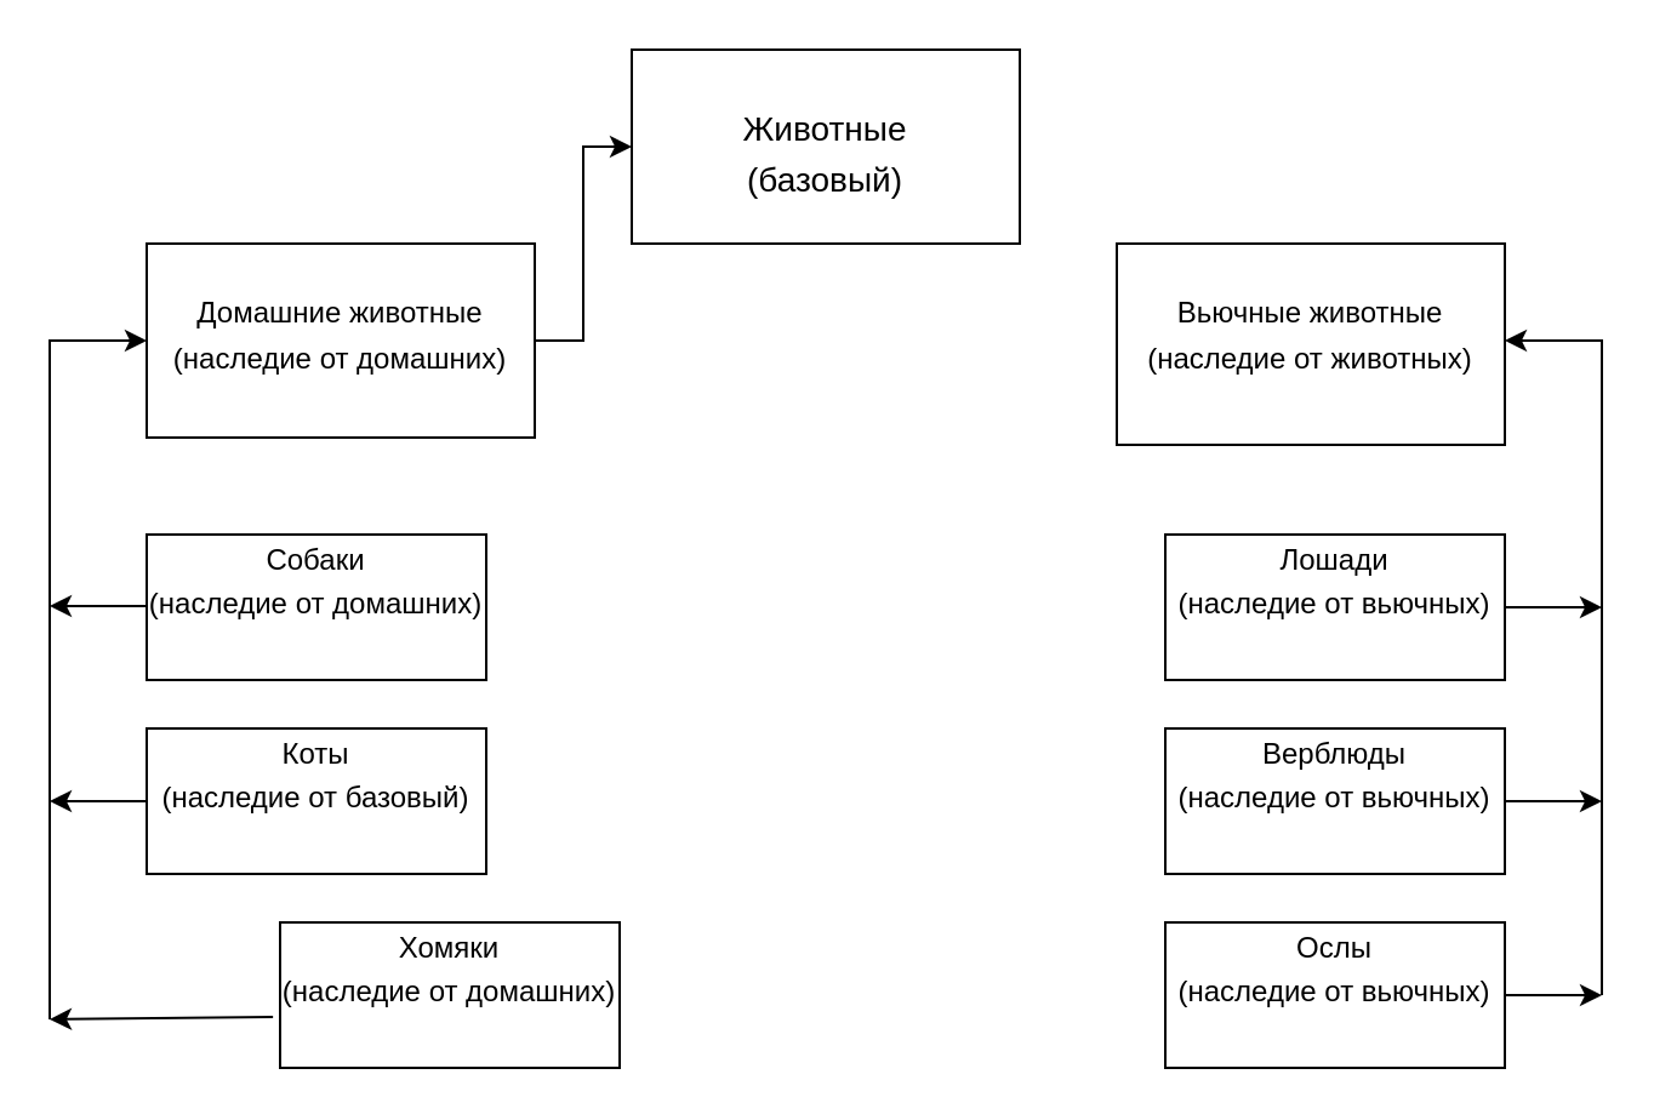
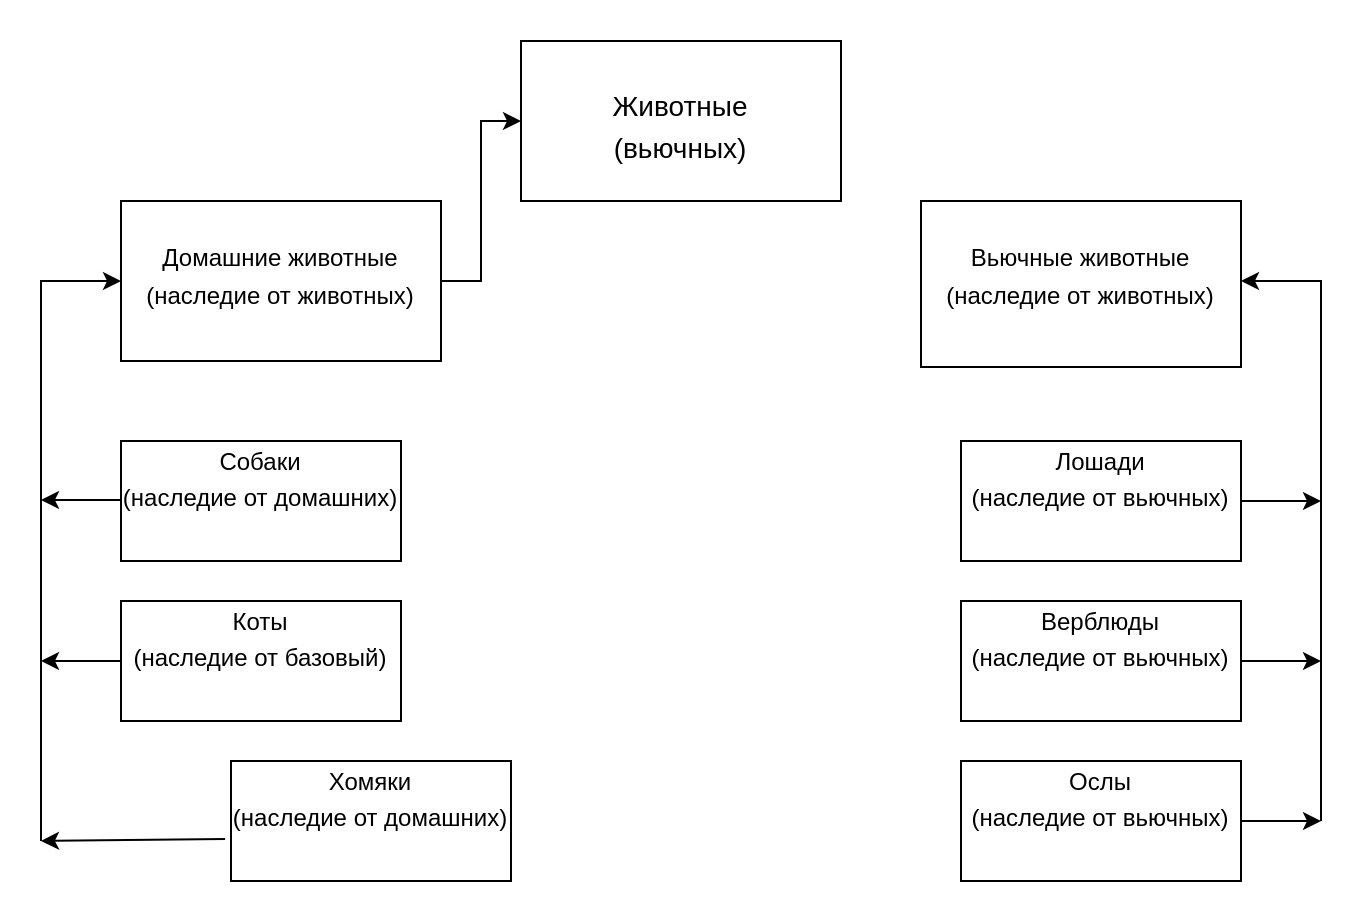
- <mxCell id="2" value="&lt;p style=&quot;margin: 4px 0px 0px; font-size: 14px;&quot;&gt;&lt;br&gt;&lt;/p&gt;&lt;p style=&quot;margin: 4px 0px 0px; font-size: 14px;&quot;&gt;Животные&lt;/p&gt;&lt;p style=&quot;margin: 4px 0px 0px; font-size: 14px;&quot;&gt;(базовый)&lt;/p&gt;" style="verticalAlign=top;align=center;overflow=fill;fontSize=12;fontFamily=Helvetica;html=1;" parent="1" vertex="1"><mxGeometry x="260" y="20" width="160" height="80" as="geometry" /></mxCell>
+ <mxCell id="2" value="&lt;p style=&quot;margin: 4px 0px 0px; font-size: 14px;&quot;&gt;&lt;br&gt;&lt;/p&gt;&lt;p style=&quot;margin: 4px 0px 0px; font-size: 14px;&quot;&gt;Животные&lt;/p&gt;&lt;p style=&quot;margin: 4px 0px 0px; font-size: 14px;&quot;&gt;(вьючных)&lt;/p&gt;" style="verticalAlign=top;align=center;overflow=fill;fontSize=12;fontFamily=Helvetica;html=1;" parent="1" vertex="1"><mxGeometry x="260" y="20" width="160" height="80" as="geometry" /></mxCell>
- <mxCell id="3" value="&lt;p style=&quot;margin:0px;margin-top:4px;text-align:center;&quot;&gt;&lt;br&gt;&lt;/p&gt;&lt;p style=&quot;margin:0px;margin-top:4px;text-align:center;&quot;&gt;Домашние животные&lt;/p&gt;&lt;p style=&quot;margin:0px;margin-top:4px;text-align:center;&quot;&gt;(наследие от домашних)&lt;/p&gt;" style="verticalAlign=top;align=left;overflow=fill;fontSize=12;fontFamily=Helvetica;html=1;" parent="1" vertex="1"><mxGeometry x="60" y="100" width="160" height="80" as="geometry" /></mxCell>
+ <mxCell id="3" value="&lt;p style=&quot;margin:0px;margin-top:4px;text-align:center;&quot;&gt;&lt;br&gt;&lt;/p&gt;&lt;p style=&quot;margin:0px;margin-top:4px;text-align:center;&quot;&gt;Домашние животные&lt;/p&gt;&lt;p style=&quot;margin:0px;margin-top:4px;text-align:center;&quot;&gt;(наследие от животных)&lt;/p&gt;" style="verticalAlign=top;align=left;overflow=fill;fontSize=12;fontFamily=Helvetica;html=1;" parent="1" vertex="1"><mxGeometry x="60" y="100" width="160" height="80" as="geometry" /></mxCell>
